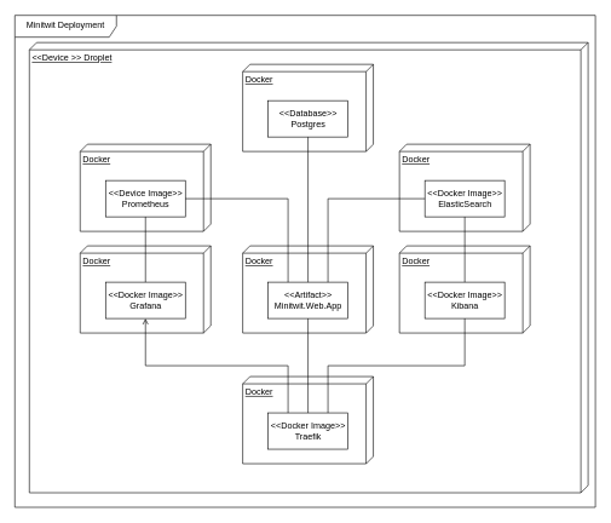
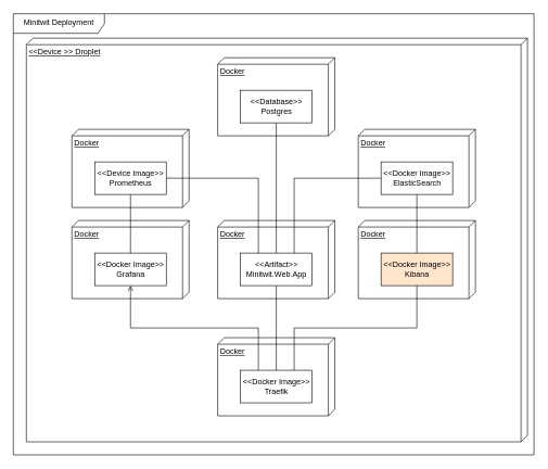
- <mxCell id="11" value="&amp;lt;&amp;lt;Docker Image&amp;gt;&amp;gt;&lt;br&gt;Kibana" style="html=1;" vertex="1" parent="1"><mxGeometry x="585" y="388" width="110" height="50" as="geometry" /></mxCell>
+ <mxCell id="11" value="&amp;lt;&amp;lt;Docker Image&amp;gt;&amp;gt;&lt;br&gt;Kibana" style="html=1;fillColor=#ffe6cc;" vertex="1" parent="1"><mxGeometry x="585" y="388" width="110" height="50" as="geometry" /></mxCell>
